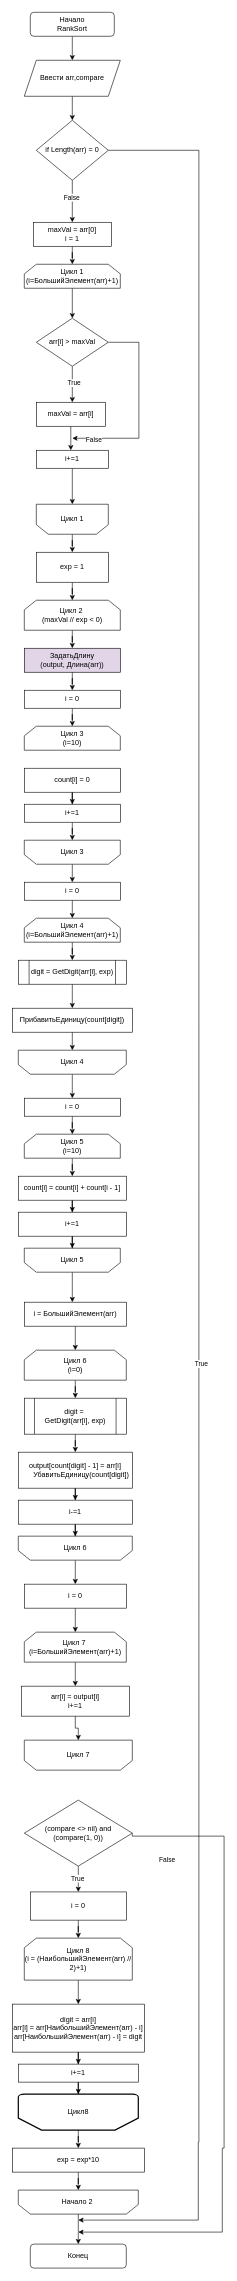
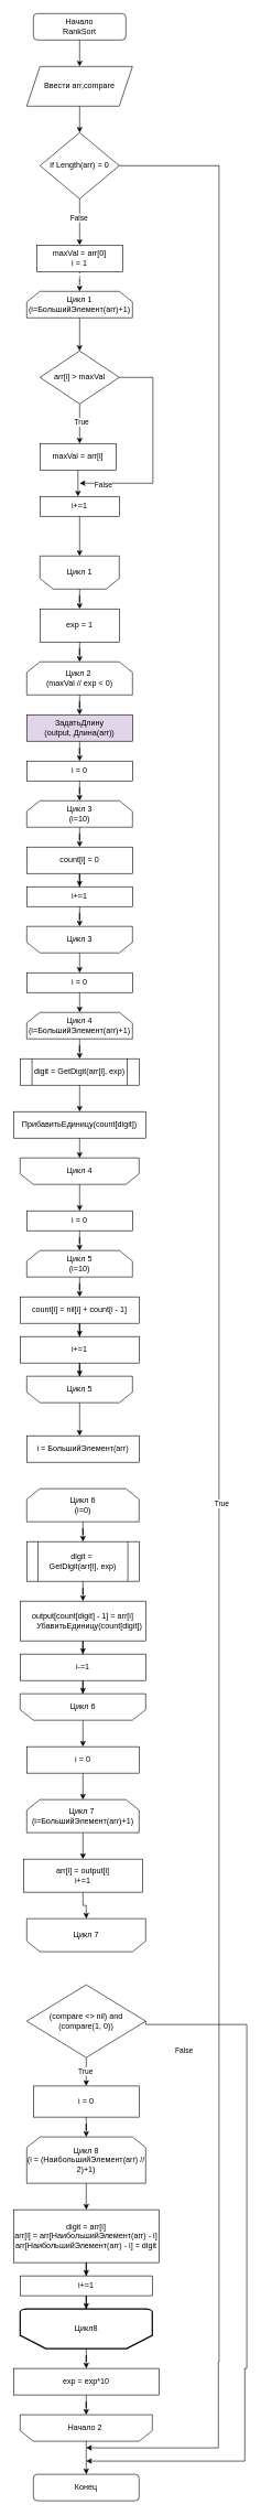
- <mxCell id="11" style="edgeStyle=orthogonalEdgeStyle;rounded=0;orthogonalLoop=1;jettySize=auto;html=1;" edge="1" parent="1" source="12" target="14"><mxGeometry relative="1" as="geometry"><mxPoint x="120" y="450" as="targetPoint" /></mxGeometry></mxCell>
+ <mxCell id="11" style="edgeStyle=orthogonalEdgeStyle;rounded=0;orthogonalLoop=1;jettySize=auto;html=1;dashed=1;" edge="1" parent="1" source="12" target="14"><mxGeometry relative="1" as="geometry"><mxPoint x="120" y="450" as="targetPoint" /></mxGeometry></mxCell>
+ <mxCell id="32" style="edgeStyle=orthogonalEdgeStyle;rounded=0;orthogonalLoop=1;jettySize=auto;html=1;" edge="1" parent="1" source="33" target="35"><mxGeometry relative="1" as="geometry"><mxPoint x="120" y="1300" as="targetPoint" /></mxGeometry></mxCell>
- <mxCell id="53" value="count[i] = count[i] + count[i - 1]" style="rounded=0;whiteSpace=wrap;html=1;" vertex="1" parent="1"><mxGeometry x="30" y="1960" width="180" height="40" as="geometry" /></mxCell>
+ <mxCell id="53" value="count[i] = nil[i] + count[i - 1]" style="rounded=0;whiteSpace=wrap;html=1;" vertex="1" parent="1"><mxGeometry x="30" y="1960" width="180" height="40" as="geometry" /></mxCell>
- <mxCell id="56" style="edgeStyle=orthogonalEdgeStyle;rounded=0;orthogonalLoop=1;jettySize=auto;html=1;" edge="1" parent="1" source="57" target="59"><mxGeometry relative="1" as="geometry"><mxPoint x="125" y="2260" as="targetPoint" /></mxGeometry></mxCell>
